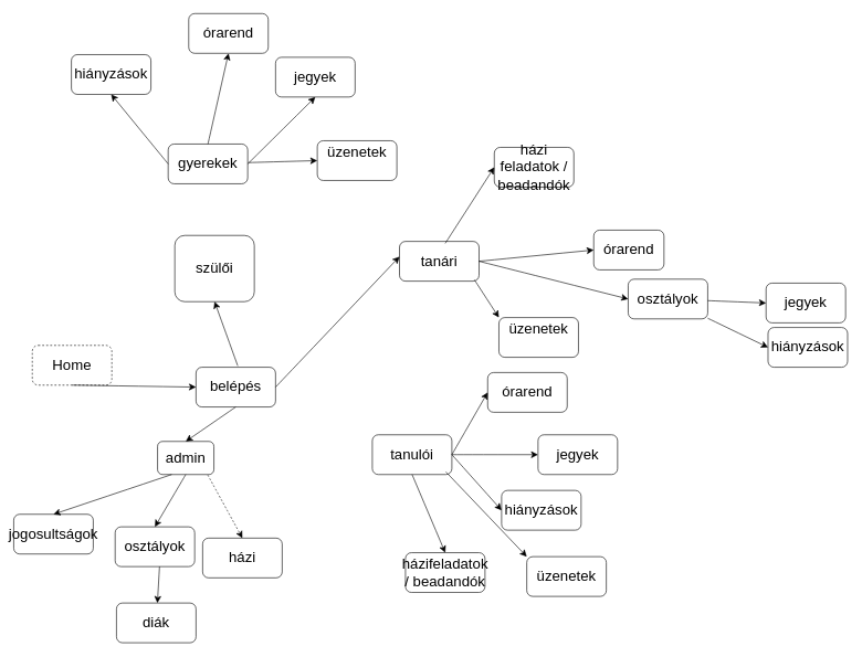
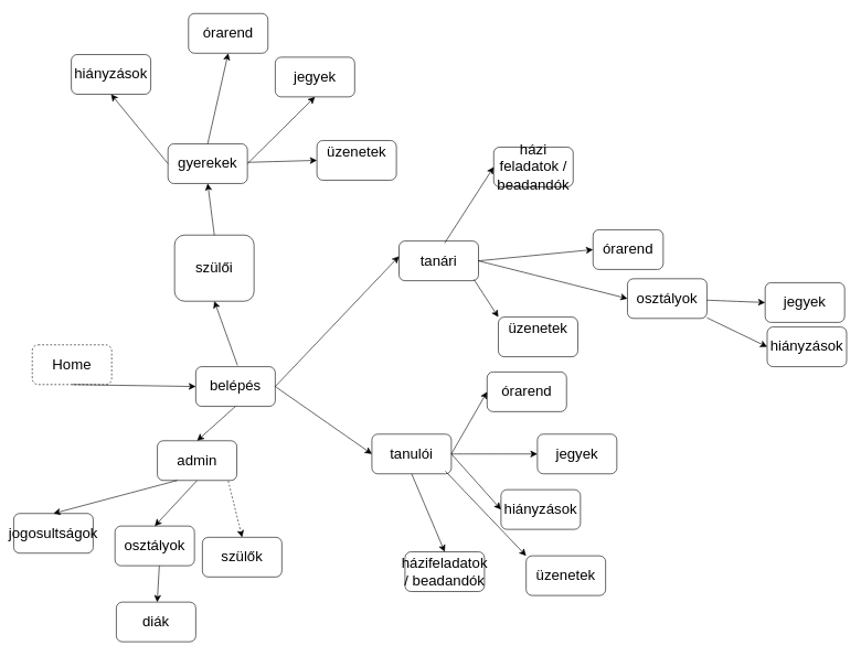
+ <mxCell id="34" value="" style="endArrow=classic;html=1;rounded=0;fontSize=22;startSize=8;endSize=8;curved=1;entryX=0.5;entryY=1;entryDx=0;entryDy=0;exitX=0.5;exitY=0;exitDx=0;exitDy=0;" parent="1" source="4" target="33" edge="1"><mxGeometry width="50" height="50" relative="1" as="geometry"><mxPoint x="211" y="351" as="sourcePoint" /><mxPoint x="261" y="301" as="targetPoint" /></mxGeometry></mxCell>
+ <mxCell id="11" value="" style="endArrow=classic;html=1;rounded=0;fontSize=22;startSize=8;endSize=8;curved=1;entryX=0;entryY=0.5;entryDx=0;entryDy=0;exitX=1;exitY=0.5;exitDx=0;exitDy=0;" parent="1" source="3" target="6" edge="1"><mxGeometry width="50" height="50" relative="1" as="geometry"><mxPoint x="500" y="545" as="sourcePoint" /><mxPoint x="550" y="495" as="targetPoint" /></mxGeometry></mxCell>
- <mxCell id="7" value="admin" style="rounded=1;whiteSpace=wrap;html=1;fontSize=22;" parent="1" vertex="1"><mxGeometry x="237" y="666" width="85" height="50" as="geometry" /></mxCell>
+ <mxCell id="7" value="admin" style="rounded=1;whiteSpace=wrap;html=1;fontSize=22;" parent="1" vertex="1"><mxGeometry x="237" y="666" width="120" height="60" as="geometry" /></mxCell>
- <mxCell id="48" value="házi" style="rounded=1;whiteSpace=wrap;html=1;fontSize=22;" parent="1" vertex="1"><mxGeometry x="305" y="812" width="120" height="60" as="geometry" /></mxCell>
+ <mxCell id="48" value="szülők" style="rounded=1;whiteSpace=wrap;html=1;fontSize=22;" parent="1" vertex="1"><mxGeometry x="305" y="812" width="120" height="60" as="geometry" /></mxCell>
